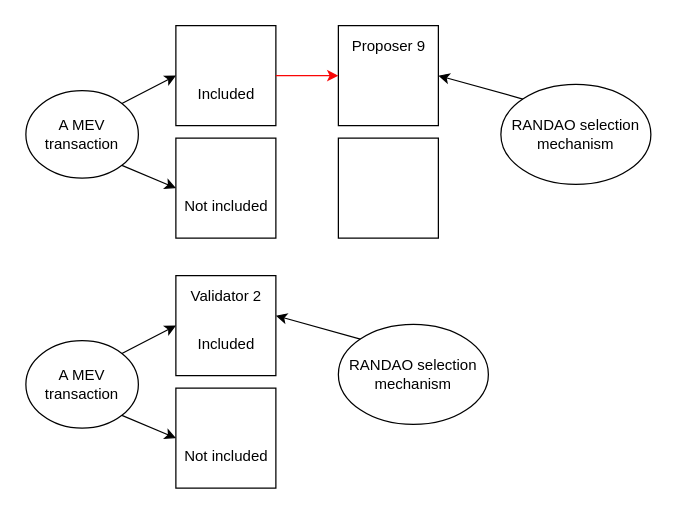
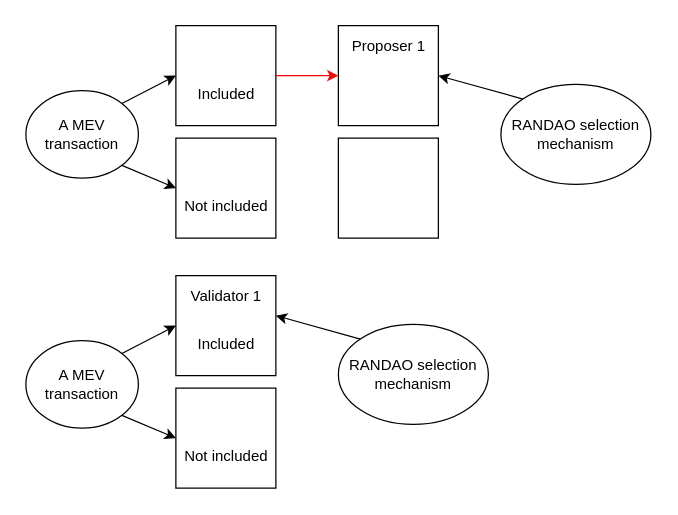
- <mxCell id="9" value="Proposer 9" style="text;html=1;align=center;verticalAlign=middle;resizable=0;points=[];autosize=1;strokeColor=none;fillColor=none;" vertex="1" parent="1"><mxGeometry x="270" y="22" width="80" height="30" as="geometry" /></mxCell>
+ <mxCell id="9" value="Proposer 1" style="text;html=1;align=center;verticalAlign=middle;resizable=0;points=[];autosize=1;strokeColor=none;fillColor=none;" vertex="1" parent="1"><mxGeometry x="270" y="22" width="80" height="30" as="geometry" /></mxCell>
- <mxCell id="16" value="Validator 2" style="text;html=1;align=center;verticalAlign=middle;resizable=0;points=[];autosize=1;strokeColor=none;fillColor=none;" vertex="1" parent="1"><mxGeometry x="140" y="222" width="80" height="30" as="geometry" /></mxCell>
+ <mxCell id="16" value="Validator 1" style="text;html=1;align=center;verticalAlign=middle;resizable=0;points=[];autosize=1;strokeColor=none;fillColor=none;" vertex="1" parent="1"><mxGeometry x="140" y="222" width="80" height="30" as="geometry" /></mxCell>
